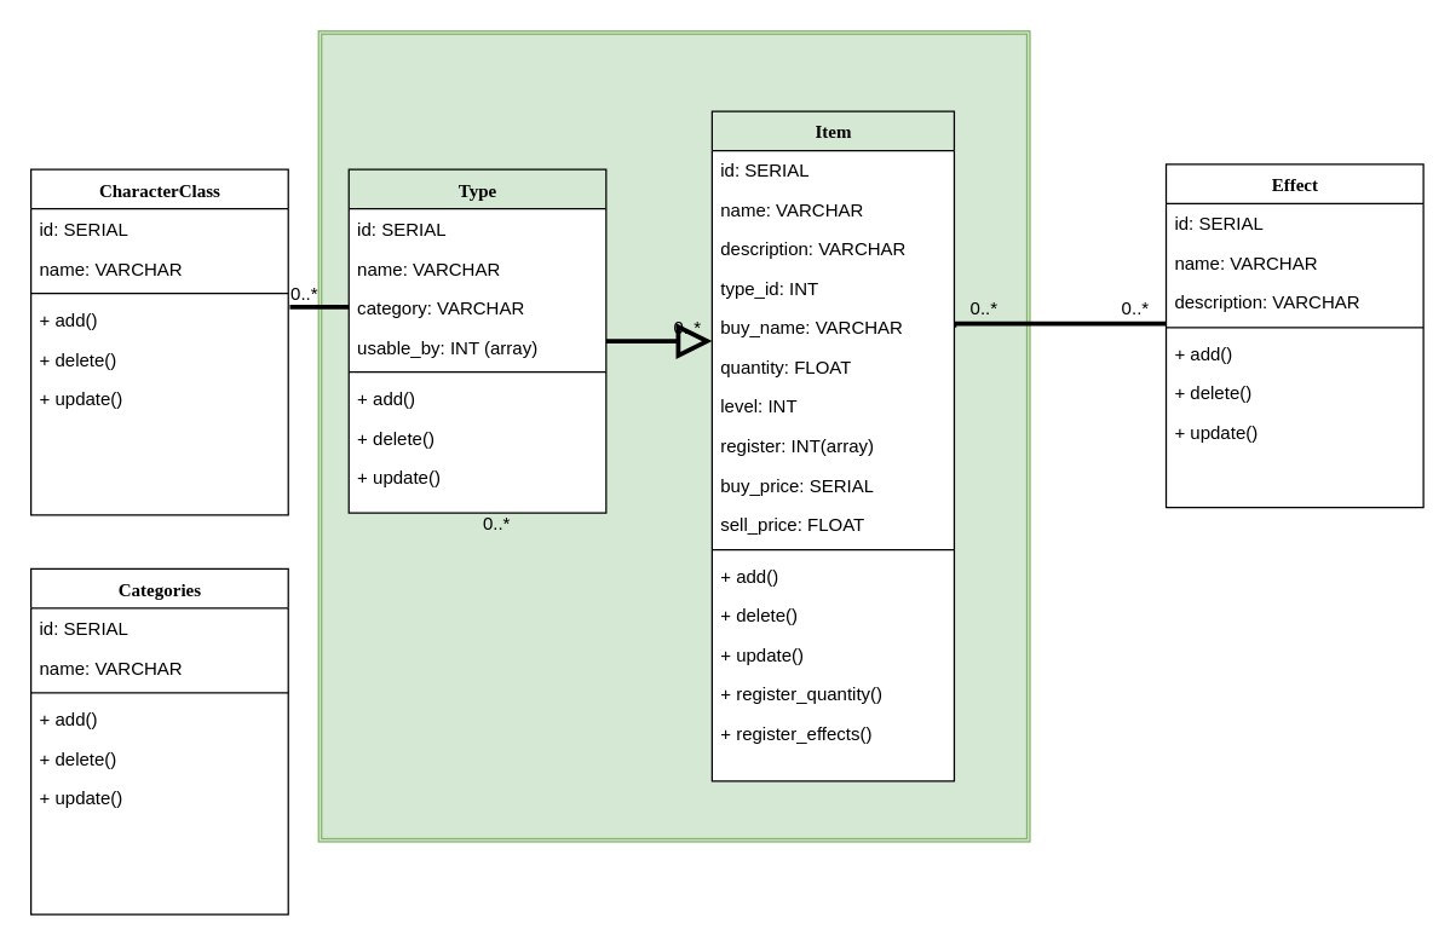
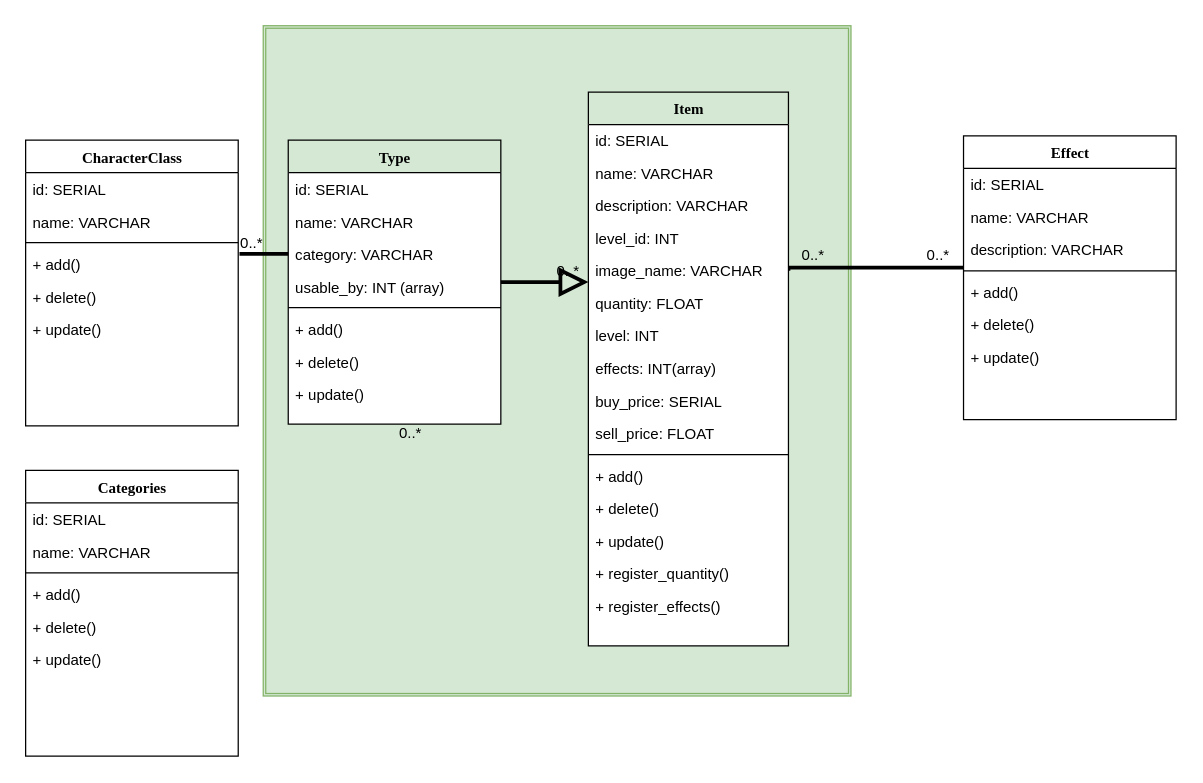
- <mxCell id="17" value="type_id: INT" style="text;html=1;strokeColor=none;fillColor=none;align=left;verticalAlign=top;spacingLeft=4;spacingRight=4;whiteSpace=wrap;overflow=hidden;rotatable=0;points=[[0,0.5],[1,0.5]];portConstraint=eastwest;" parent="13" vertex="1"><mxGeometry y="104" width="160" height="26" as="geometry" /></mxCell>
+ <mxCell id="17" value="level_id: INT" style="text;html=1;strokeColor=none;fillColor=none;align=left;verticalAlign=top;spacingLeft=4;spacingRight=4;whiteSpace=wrap;overflow=hidden;rotatable=0;points=[[0,0.5],[1,0.5]];portConstraint=eastwest;" parent="13" vertex="1"><mxGeometry y="104" width="160" height="26" as="geometry" /></mxCell>
- <mxCell id="18" value="buy_name: VARCHAR" style="text;html=1;strokeColor=none;fillColor=none;align=left;verticalAlign=top;spacingLeft=4;spacingRight=4;whiteSpace=wrap;overflow=hidden;rotatable=0;points=[[0,0.5],[1,0.5]];portConstraint=eastwest;" parent="13" vertex="1"><mxGeometry y="130" width="160" height="26" as="geometry" /></mxCell>
+ <mxCell id="18" value="image_name: VARCHAR" style="text;html=1;strokeColor=none;fillColor=none;align=left;verticalAlign=top;spacingLeft=4;spacingRight=4;whiteSpace=wrap;overflow=hidden;rotatable=0;points=[[0,0.5],[1,0.5]];portConstraint=eastwest;" parent="13" vertex="1"><mxGeometry y="130" width="160" height="26" as="geometry" /></mxCell>
- <mxCell id="21" value="register: INT(array)" style="text;html=1;strokeColor=none;fillColor=none;align=left;verticalAlign=top;spacingLeft=4;spacingRight=4;whiteSpace=wrap;overflow=hidden;rotatable=0;points=[[0,0.5],[1,0.5]];portConstraint=eastwest;" parent="13" vertex="1"><mxGeometry y="208" width="160" height="26" as="geometry" /></mxCell>
+ <mxCell id="21" value="effects: INT(array)" style="text;html=1;strokeColor=none;fillColor=none;align=left;verticalAlign=top;spacingLeft=4;spacingRight=4;whiteSpace=wrap;overflow=hidden;rotatable=0;points=[[0,0.5],[1,0.5]];portConstraint=eastwest;" parent="13" vertex="1"><mxGeometry y="208" width="160" height="26" as="geometry" /></mxCell>
